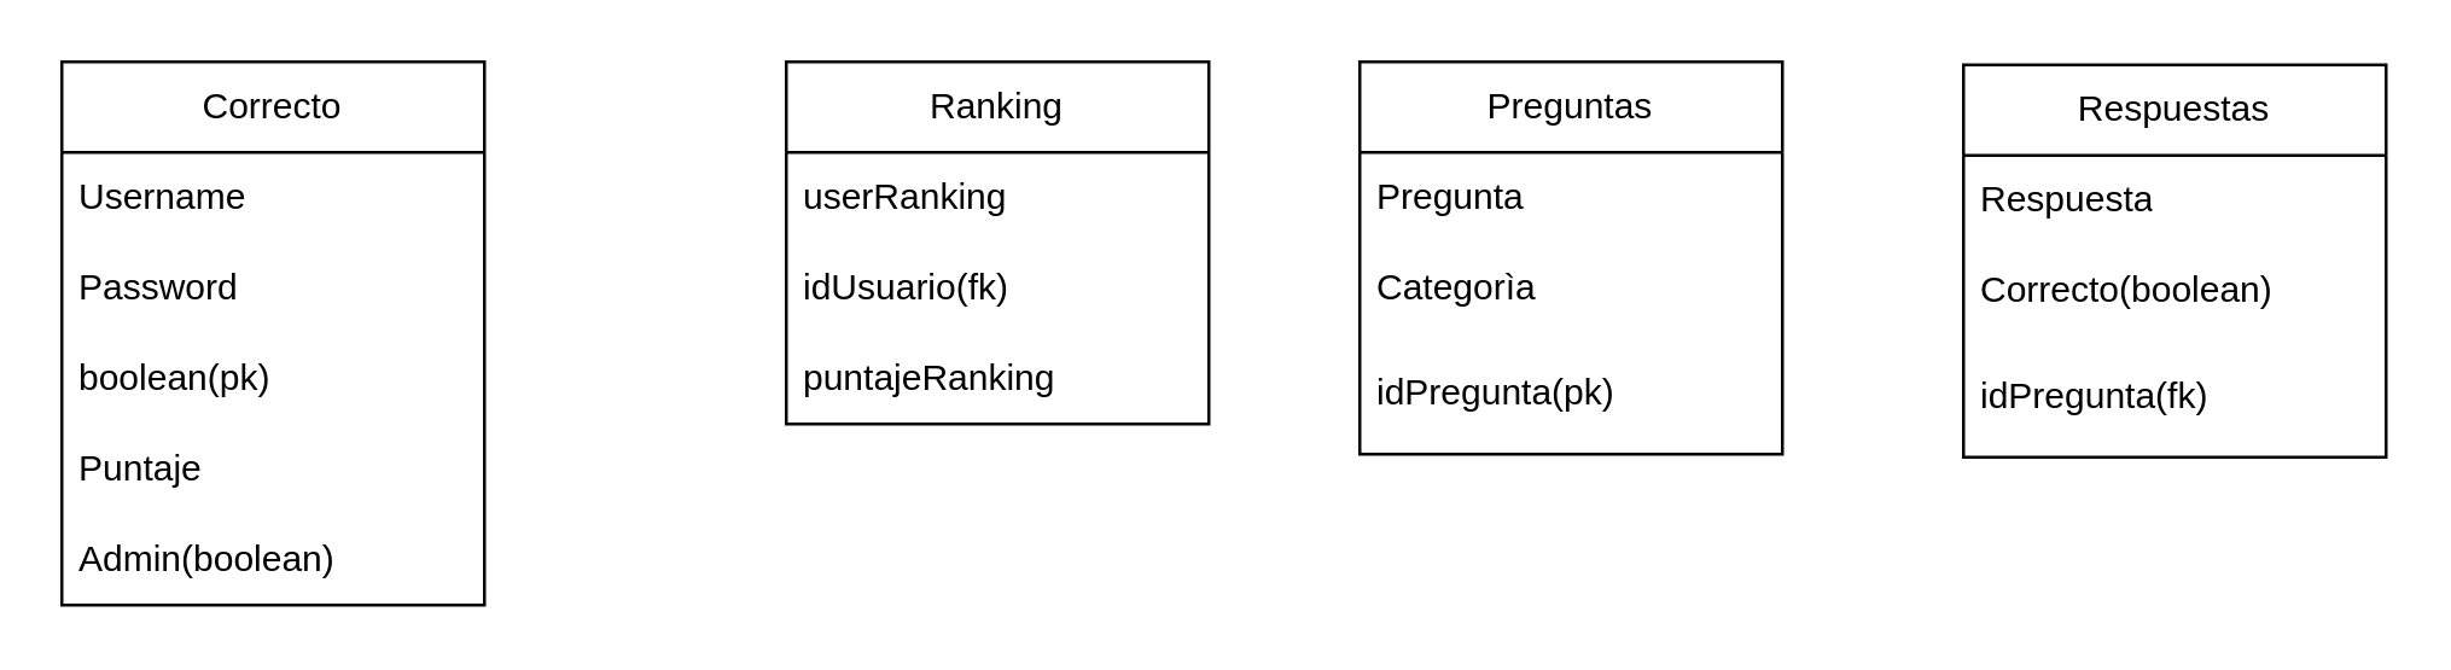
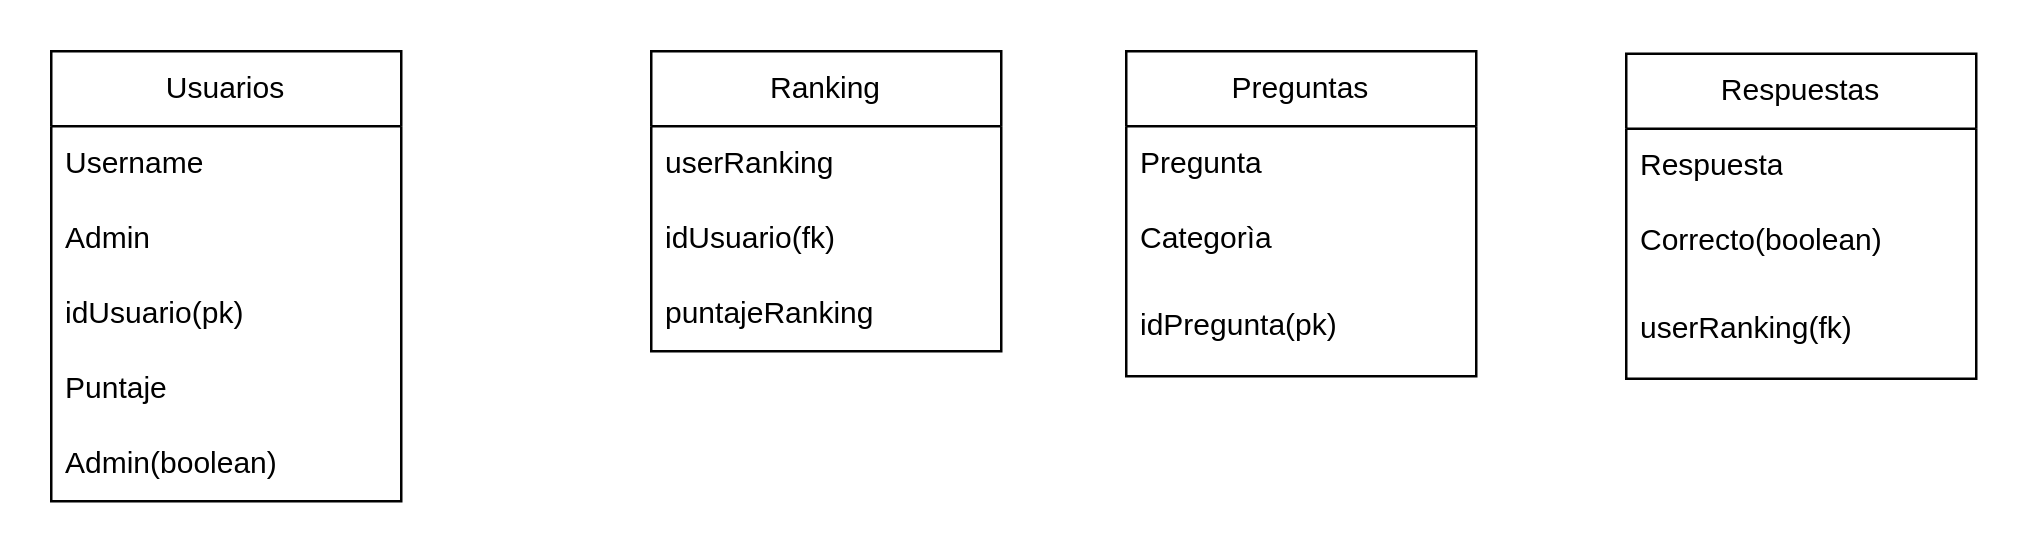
- <mxCell id="6" value="Correcto" style="swimlane;fontStyle=0;childLayout=stackLayout;horizontal=1;startSize=30;horizontalStack=0;resizeParent=1;resizeParentMax=0;resizeLast=0;collapsible=1;marginBottom=0;whiteSpace=wrap;html=1;" vertex="1" parent="1"><mxGeometry x="20" y="20" width="140" height="180" as="geometry" /></mxCell>
+ <mxCell id="6" value="Usuarios" style="swimlane;fontStyle=0;childLayout=stackLayout;horizontal=1;startSize=30;horizontalStack=0;resizeParent=1;resizeParentMax=0;resizeLast=0;collapsible=1;marginBottom=0;whiteSpace=wrap;html=1;" vertex="1" parent="1"><mxGeometry x="20" y="20" width="140" height="180" as="geometry" /></mxCell>
- <mxCell id="8" value="Password" style="text;strokeColor=none;fillColor=none;align=left;verticalAlign=middle;spacingLeft=4;spacingRight=4;overflow=hidden;points=[[0,0.5],[1,0.5]];portConstraint=eastwest;rotatable=0;whiteSpace=wrap;html=1;" vertex="1" parent="6"><mxGeometry y="60" width="140" height="30" as="geometry" /></mxCell>
+ <mxCell id="8" value="Admin" style="text;strokeColor=none;fillColor=none;align=left;verticalAlign=middle;spacingLeft=4;spacingRight=4;overflow=hidden;points=[[0,0.5],[1,0.5]];portConstraint=eastwest;rotatable=0;whiteSpace=wrap;html=1;" vertex="1" parent="6"><mxGeometry y="60" width="140" height="30" as="geometry" /></mxCell>
- <mxCell id="9" value="boolean(pk)" style="text;strokeColor=none;fillColor=none;align=left;verticalAlign=middle;spacingLeft=4;spacingRight=4;overflow=hidden;points=[[0,0.5],[1,0.5]];portConstraint=eastwest;rotatable=0;whiteSpace=wrap;html=1;" vertex="1" parent="6"><mxGeometry y="90" width="140" height="30" as="geometry" /></mxCell>
+ <mxCell id="9" value="idUsuario(pk)" style="text;strokeColor=none;fillColor=none;align=left;verticalAlign=middle;spacingLeft=4;spacingRight=4;overflow=hidden;points=[[0,0.5],[1,0.5]];portConstraint=eastwest;rotatable=0;whiteSpace=wrap;html=1;" vertex="1" parent="6"><mxGeometry y="90" width="140" height="30" as="geometry" /></mxCell>
- <mxCell id="19" value="idPregunta(fk)" style="text;strokeColor=none;fillColor=none;align=left;verticalAlign=middle;spacingLeft=4;spacingRight=4;overflow=hidden;points=[[0,0.5],[1,0.5]];portConstraint=eastwest;rotatable=0;whiteSpace=wrap;html=1;" vertex="1" parent="16"><mxGeometry y="90" width="140" height="40" as="geometry" /></mxCell>
+ <mxCell id="19" value="userRanking(fk)" style="text;strokeColor=none;fillColor=none;align=left;verticalAlign=middle;spacingLeft=4;spacingRight=4;overflow=hidden;points=[[0,0.5],[1,0.5]];portConstraint=eastwest;rotatable=0;whiteSpace=wrap;html=1;" vertex="1" parent="16"><mxGeometry y="90" width="140" height="40" as="geometry" /></mxCell>
